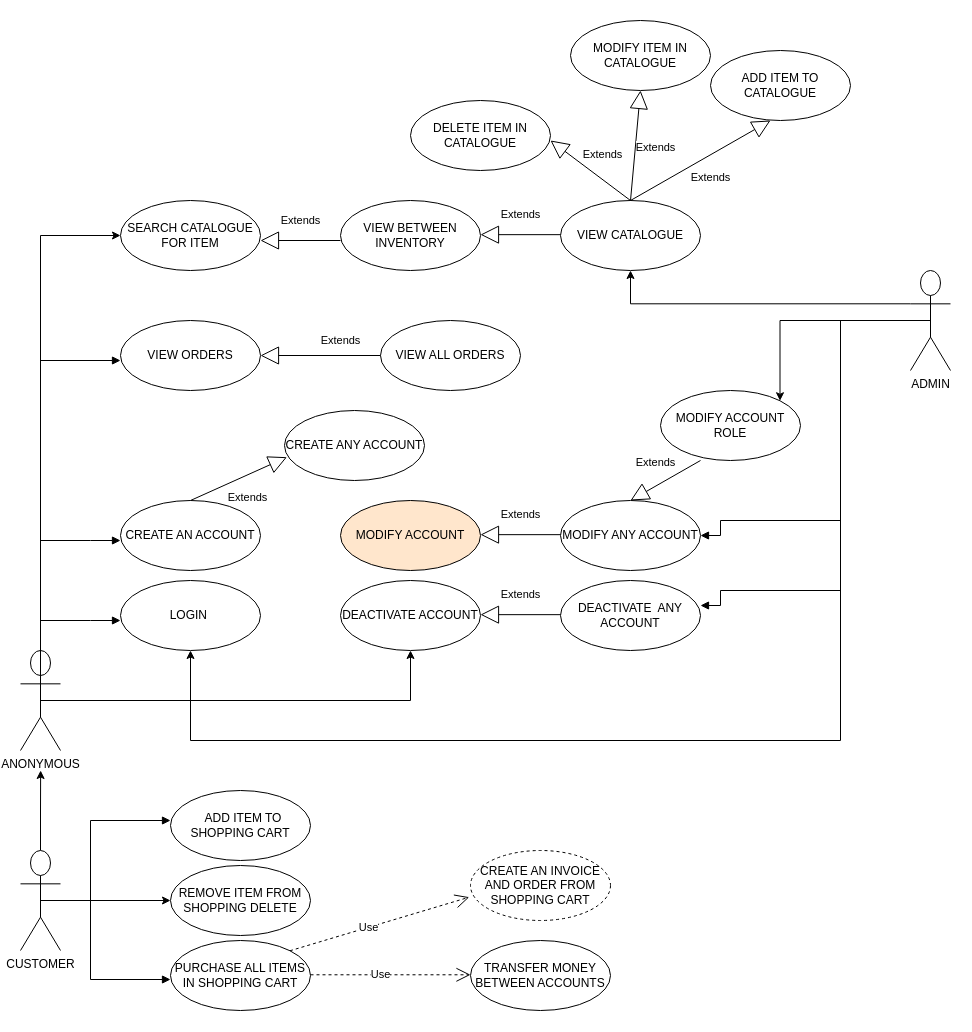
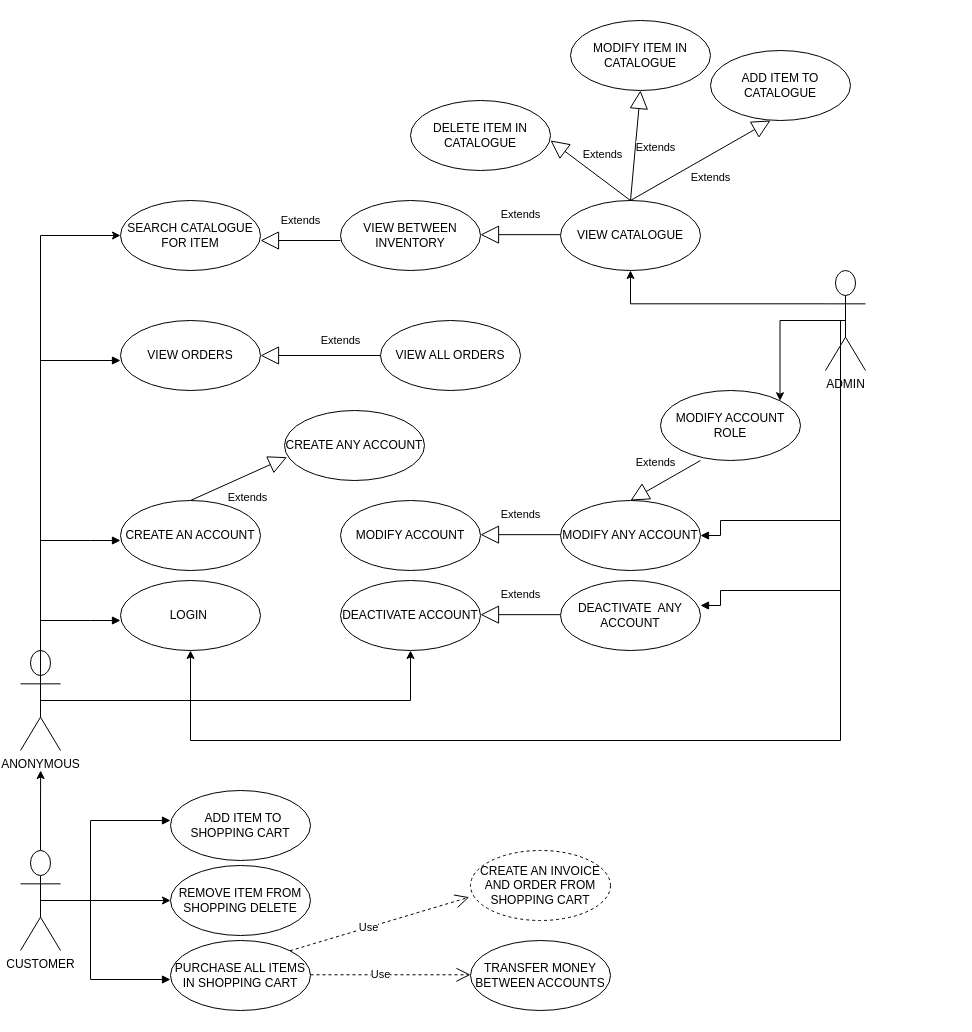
- <mxCell id="32" value="ADMIN" style="shape=umlActor;verticalLabelPosition=bottom;verticalAlign=top;html=1;outlineConnect=0;" vertex="1" parent="1"><mxGeometry x="910" y="270" width="40" height="100" as="geometry" /></mxCell>
+ <mxCell id="32" value="ADMIN" style="shape=umlActor;verticalLabelPosition=bottom;verticalAlign=top;html=1;outlineConnect=0;" vertex="1" parent="1"><mxGeometry x="825" y="270" width="40" height="100" as="geometry" /></mxCell>
- <mxCell id="15" value="MODIFY ACCOUNT" style="ellipse;whiteSpace=wrap;html=1;fillColor=#ffe6cc;" vertex="1" parent="1"><mxGeometry x="340" y="500" width="140" height="70" as="geometry" /></mxCell>
+ <mxCell id="15" value="MODIFY ACCOUNT" style="ellipse;whiteSpace=wrap;html=1;" vertex="1" parent="1"><mxGeometry x="340" y="500" width="140" height="70" as="geometry" /></mxCell>
